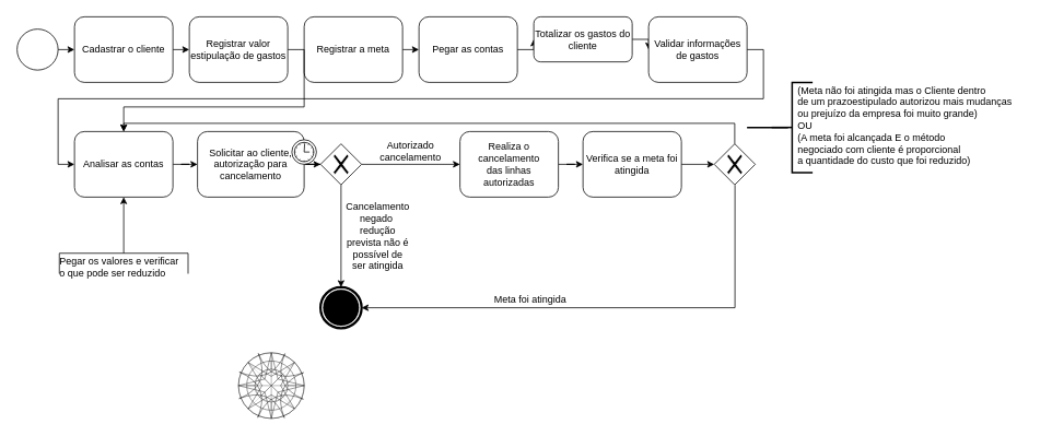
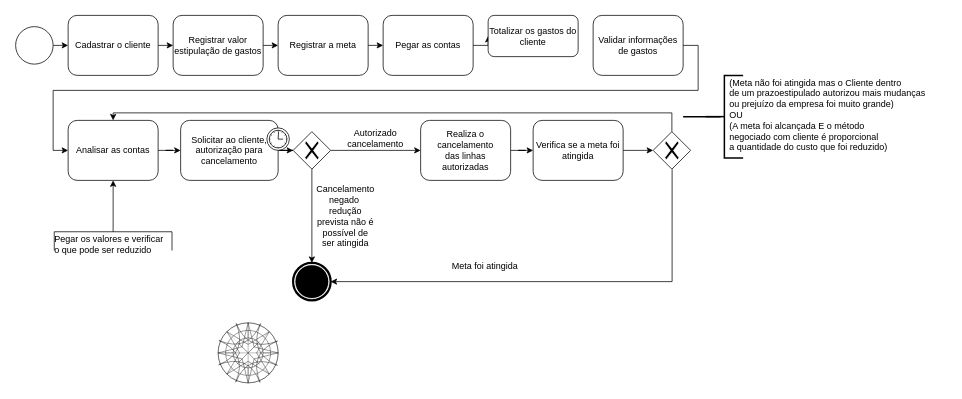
- <mxCell id="8" value="" style="edgeStyle=orthogonalEdgeStyle;rounded=0;orthogonalLoop=1;jettySize=auto;html=1;" parent="1" source="9" target="11" edge="1"><mxGeometry relative="1" as="geometry" /></mxCell>
- <mxCell id="14" style="edgeStyle=orthogonalEdgeStyle;rounded=0;orthogonalLoop=1;jettySize=auto;html=1;exitX=1;exitY=0.5;exitDx=0;exitDy=0;" parent="1" source="15" target="18" edge="1"><mxGeometry relative="1" as="geometry" /></mxCell>
+ <mxCell id="14" style="edgeStyle=orthogonalEdgeStyle;rounded=0;orthogonalLoop=1;jettySize=auto;html=1;exitX=1;exitY=0.5;exitDx=0;exitDy=0;entryX=0;entryY=0.5;entryDx=0;entryDy=0;" parent="1" source="15" target="13" edge="1"><mxGeometry relative="1" as="geometry" /></mxCell>
- <mxCell id="32" value="Meta foi atingida" style="text;html=1;resizable=0;points=[];autosize=1;align=left;verticalAlign=top;spacingTop=-4;" parent="1" vertex="1"><mxGeometry x="600" y="355" width="100" height="20" as="geometry" /></mxCell>
+ <mxCell id="32" value="Meta foi atingida" style="text;html=1;resizable=0;points=[];autosize=1;align=left;verticalAlign=top;spacingTop=-4;" parent="1" vertex="1"><mxGeometry x="600" y="345" width="100" height="20" as="geometry" /></mxCell>
